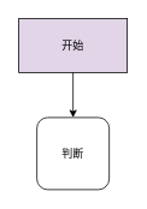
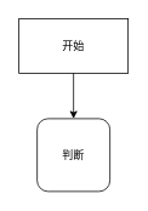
- <mxCell id="2" value="开始" style="rounded=0;whiteSpace=wrap;html=1;fillColor=#e1d5e7;" vertex="1" parent="1"><mxGeometry x="20" y="20" width="120" height="60" as="geometry" /></mxCell>
+ <mxCell id="2" value="开始" style="rounded=0;whiteSpace=wrap;html=1;" vertex="1" parent="1"><mxGeometry x="20" y="20" width="120" height="60" as="geometry" /></mxCell>
